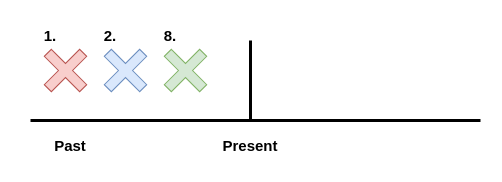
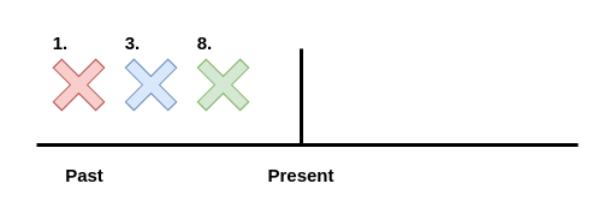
- <mxCell id="10" value="&lt;b&gt;2.&lt;/b&gt;" style="text;html=1;strokeColor=none;fillColor=none;align=center;verticalAlign=middle;whiteSpace=wrap;rounded=0;fontSize=15;" vertex="1" parent="1"><mxGeometry x="80" y="20" width="60" height="30" as="geometry" /></mxCell>
+ <mxCell id="10" value="&lt;b&gt;3.&lt;/b&gt;" style="text;html=1;strokeColor=none;fillColor=none;align=center;verticalAlign=middle;whiteSpace=wrap;rounded=0;fontSize=15;" vertex="1" parent="1"><mxGeometry x="80" y="20" width="60" height="30" as="geometry" /></mxCell>
